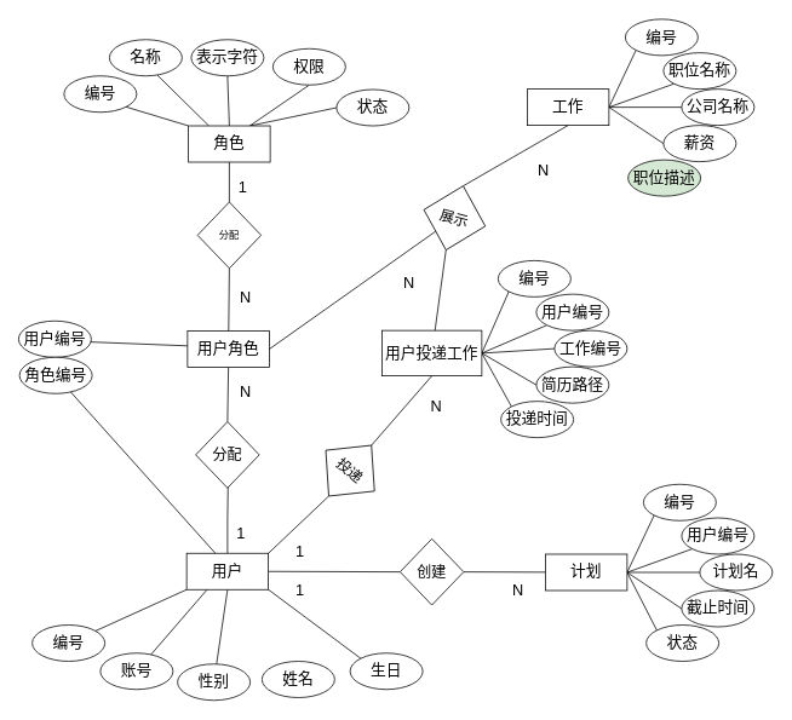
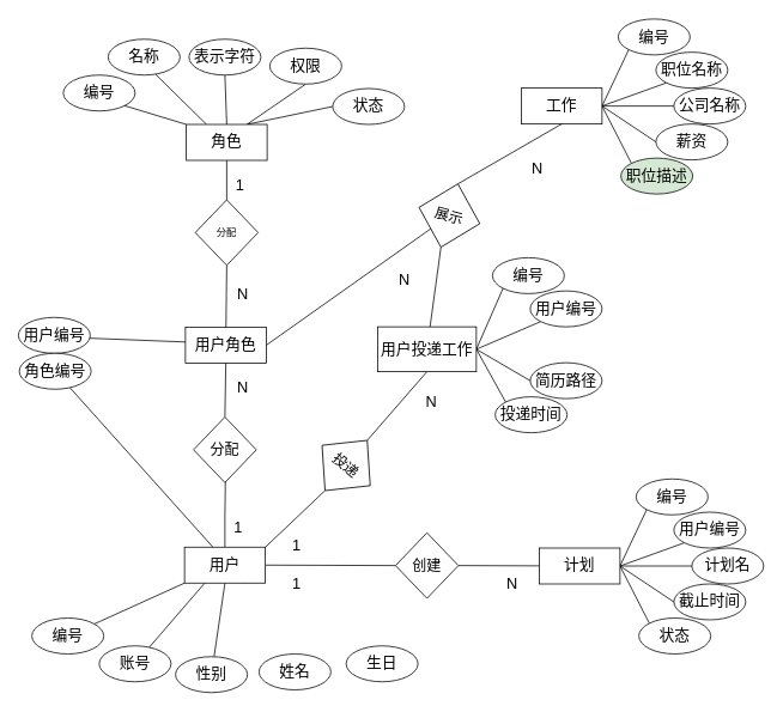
+ <mxCell id="17" style="rounded=0;orthogonalLoop=1;jettySize=auto;html=1;exitX=1;exitY=0.5;exitDx=0;exitDy=0;entryX=0;entryY=0;entryDx=0;entryDy=0;endArrow=none;endFill=0;" edge="1" parent="1" source="18" target="23"><mxGeometry relative="1" as="geometry" /></mxCell>
- <mxCell id="10" value="工作编号" style="ellipse;whiteSpace=wrap;html=1;fontSize=17;fontStyle=0" vertex="1" parent="1"><mxGeometry x="610" y="363.5" width="80" height="40" as="geometry" /></mxCell>
- <mxCell id="4" style="rounded=0;orthogonalLoop=1;jettySize=auto;html=1;exitX=1;exitY=0.5;exitDx=0;exitDy=0;entryX=0;entryY=0.5;entryDx=0;entryDy=0;endArrow=none;endFill=0;" edge="1" parent="1" source="7" target="10"><mxGeometry relative="1" as="geometry" /></mxCell>
- <mxCell id="28" style="rounded=0;orthogonalLoop=1;jettySize=auto;html=1;exitX=1;exitY=1;exitDx=0;exitDy=0;entryX=0;entryY=0;entryDx=0;entryDy=0;endArrow=none;endFill=0;" edge="1" parent="1" source="32" target="37"><mxGeometry relative="1" as="geometry" /></mxCell>
